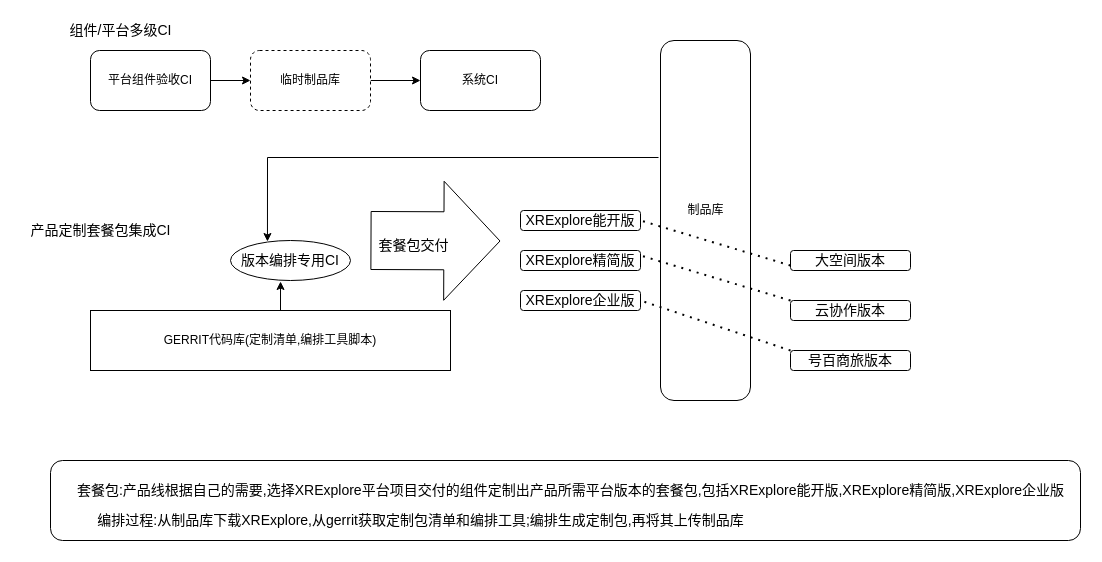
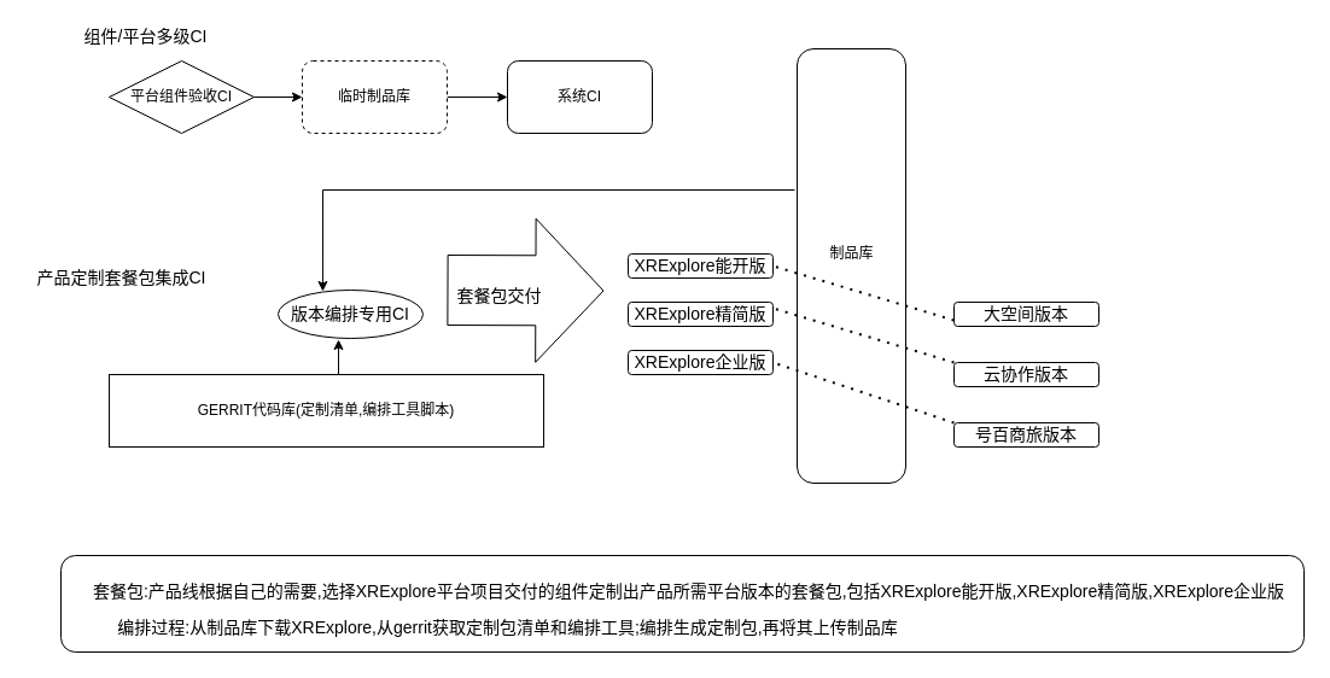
- <mxCell id="3" value="平台组件验收CI" style="rounded=1;whiteSpace=wrap;html=1;" vertex="1" parent="1"><mxGeometry x="90" y="50" width="120" height="60" as="geometry" /></mxCell>
+ <mxCell id="3" value="平台组件验收CI" style="rhombus;whiteSpace=wrap;html=1;" vertex="1" parent="1"><mxGeometry x="90" y="50" width="120" height="60" as="geometry" /></mxCell>
